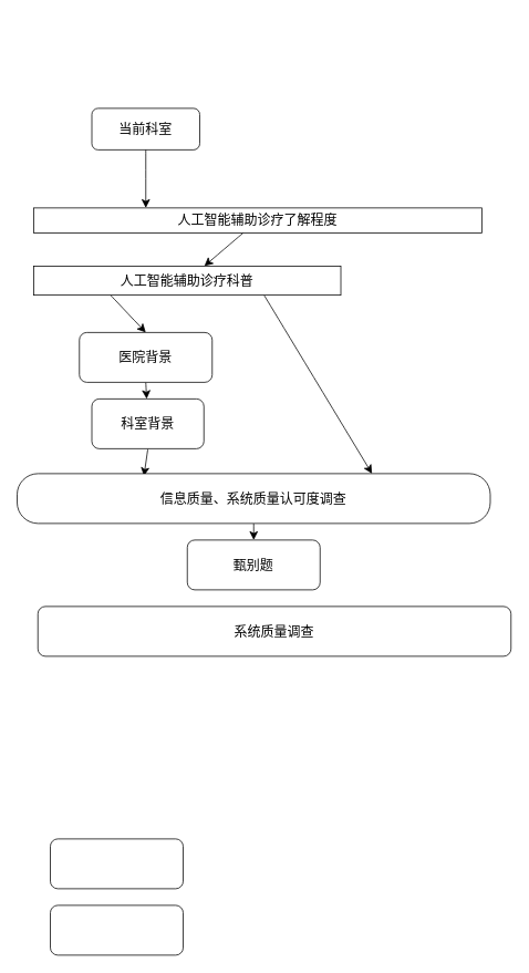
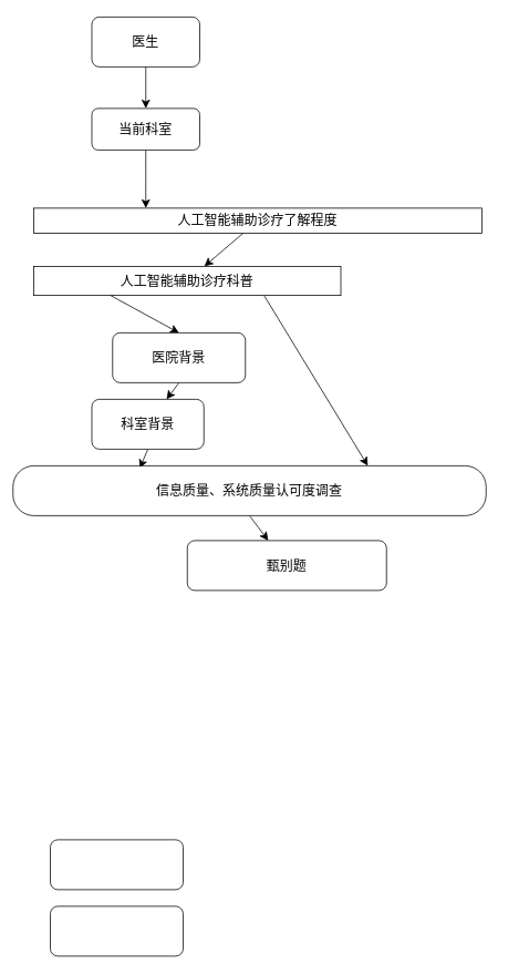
+ <mxCell id="2" value="医生" style="rounded=1;whiteSpace=wrap;html=1;fontSize=16;" vertex="1" parent="1"><mxGeometry x="110" y="20" width="130" height="60" as="geometry" /></mxCell>
+ <mxCell id="9" style="edgeStyle=none;curved=1;rounded=0;orthogonalLoop=1;jettySize=auto;html=1;fontSize=12;startSize=8;endSize=8;exitX=0.5;exitY=1;exitDx=0;exitDy=0;entryX=0.5;entryY=0;entryDx=0;entryDy=0;" edge="1" parent="1" source="2" target="3"><mxGeometry relative="1" as="geometry"><mxPoint x="200" y="330" as="sourcePoint" /><mxPoint x="140" y="310" as="targetPoint" /></mxGeometry></mxCell>
- <mxCell id="11" value="医院背景" style="rounded=1;whiteSpace=wrap;html=1;fontSize=16;" vertex="1" parent="1"><mxGeometry x="95" y="400" width="160" height="60" as="geometry" /></mxCell>
+ <mxCell id="11" value="医院背景" style="rounded=1;whiteSpace=wrap;html=1;fontSize=16;" vertex="1" parent="1"><mxGeometry x="135" y="400" width="160" height="60" as="geometry" /></mxCell>
- <mxCell id="15" value="信息质量、系统质量认可度调查" style="rounded=1;whiteSpace=wrap;html=1;fontSize=16;arcSize=42;" vertex="1" parent="1"><mxGeometry x="20" y="570" width="570" height="60" as="geometry" /></mxCell>
+ <mxCell id="15" value="信息质量、系统质量认可度调查" style="rounded=1;whiteSpace=wrap;html=1;fontSize=16;arcSize=42;" vertex="1" parent="1"><mxGeometry x="15" y="560" width="570" height="60" as="geometry" /></mxCell>
- <mxCell id="16" value="甄别题" style="rounded=1;whiteSpace=wrap;html=1;fontSize=16;" vertex="1" parent="1"><mxGeometry x="225" y="650" width="160" height="60" as="geometry" /></mxCell>
+ <mxCell id="16" value="甄别题" style="rounded=1;whiteSpace=wrap;html=1;fontSize=16;" vertex="1" parent="1"><mxGeometry x="225" y="650" width="240" height="60" as="geometry" /></mxCell>
- <mxCell id="17" value="系统质量调查" style="rounded=1;whiteSpace=wrap;html=1;fontSize=16;" vertex="1" parent="1"><mxGeometry x="45" y="730" width="570" height="60" as="geometry" /></mxCell>
